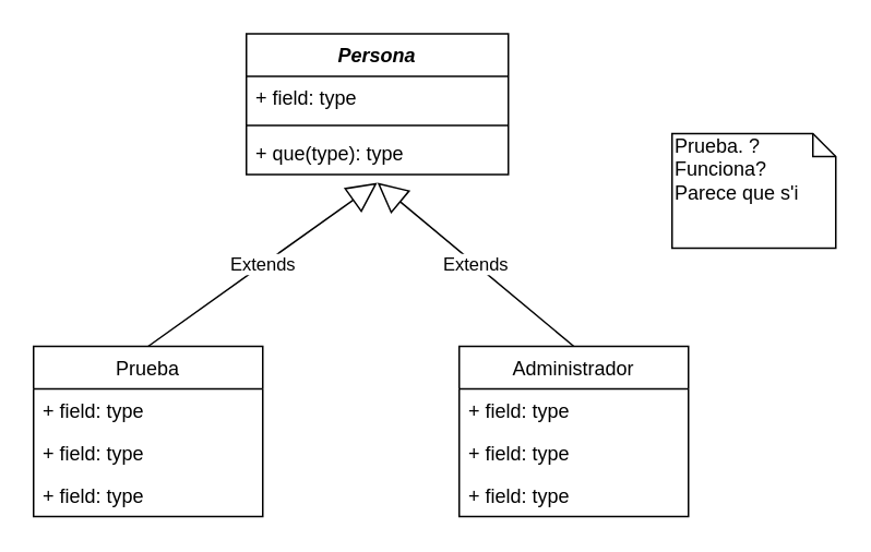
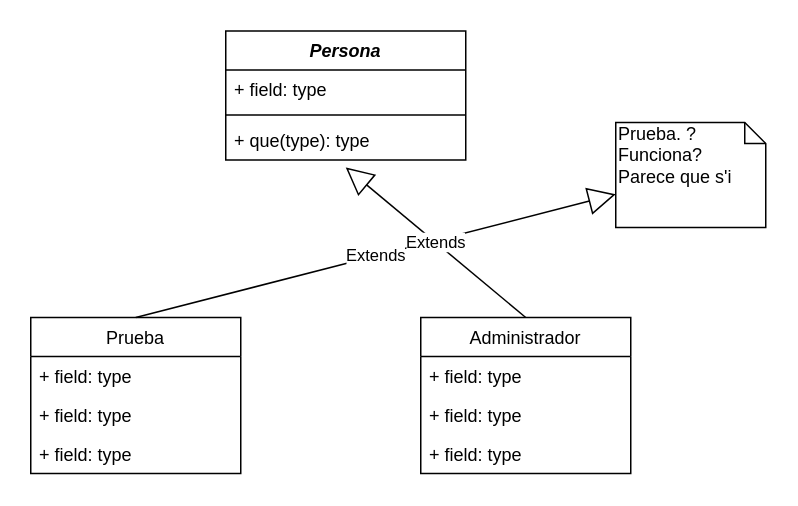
- <mxCell id="10" value="Extends" style="endArrow=block;endSize=16;endFill=0;html=1;exitX=0.5;exitY=0;exitDx=0;exitDy=0;entryX=0.5;entryY=1.192;entryDx=0;entryDy=0;entryPerimeter=0;" parent="1" source="6" target="5" edge="1"><mxGeometry width="160" relative="1" as="geometry"><mxPoint x="20" y="331" as="sourcePoint" /><mxPoint x="232" y="201" as="targetPoint" /></mxGeometry></mxCell>
+ <mxCell id="10" value="Extends" style="endArrow=block;endSize=16;endFill=0;html=1;exitX=0.5;exitY=0;exitDx=0;exitDy=0;" parent="1" source="6" target="16" edge="1"><mxGeometry width="160" relative="1" as="geometry"><mxPoint x="20" y="331" as="sourcePoint" /><mxPoint x="232" y="201" as="targetPoint" /></mxGeometry></mxCell>
